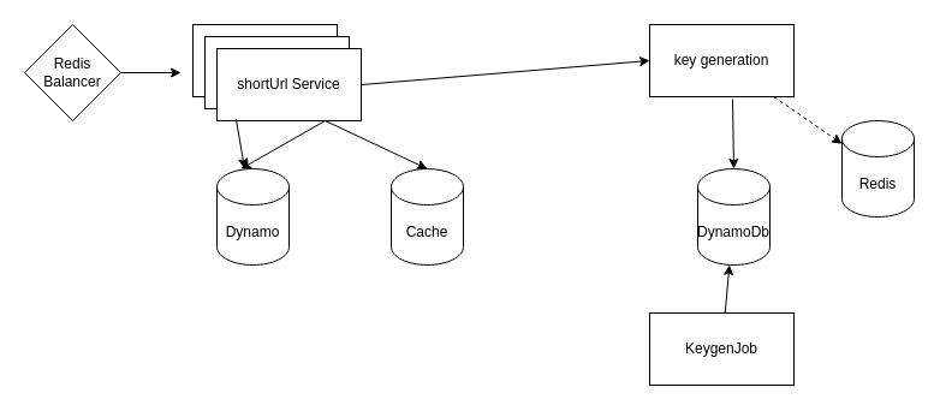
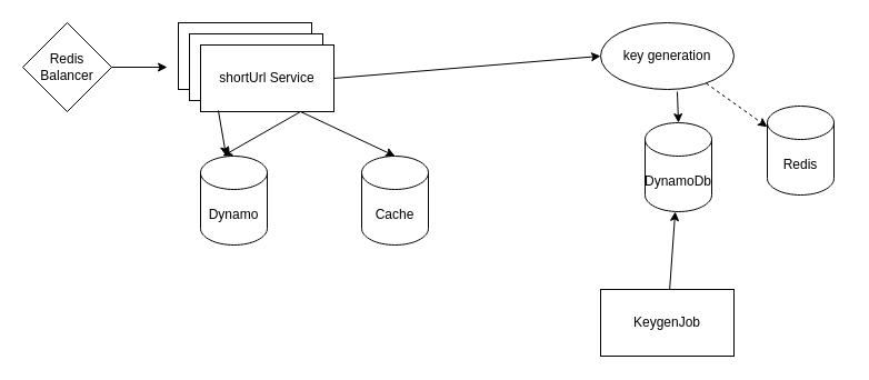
- <mxCell id="5" value="key generation" style="rounded=0;whiteSpace=wrap;html=1;" parent="1" vertex="1"><mxGeometry x="540" y="20" width="120" height="60" as="geometry" /></mxCell>
+ <mxCell id="5" value="key generation" style="ellipse;whiteSpace=wrap;html=1;" parent="1" vertex="1"><mxGeometry x="540" y="20" width="120" height="60" as="geometry" /></mxCell>
- <mxCell id="16" value="Redis" style="shape=cylinder3;whiteSpace=wrap;html=1;boundedLbl=1;backgroundOutline=1;size=15;" parent="1" vertex="1"><mxGeometry x="700" y="100" width="60" height="80" as="geometry" /></mxCell>
+ <mxCell id="16" value="Redis" style="shape=cylinder3;whiteSpace=wrap;html=1;boundedLbl=1;backgroundOutline=1;size=15;" parent="1" vertex="1"><mxGeometry x="690" y="95" width="60" height="80" as="geometry" /></mxCell>
- <mxCell id="6" value="DynamoDb" style="shape=cylinder3;whiteSpace=wrap;html=1;boundedLbl=1;backgroundOutline=1;size=15;" parent="1" vertex="1"><mxGeometry x="580" y="140" width="60" height="80" as="geometry" /></mxCell>
+ <mxCell id="6" value="DynamoDb" style="shape=cylinder3;whiteSpace=wrap;html=1;boundedLbl=1;backgroundOutline=1;size=15;" parent="1" vertex="1"><mxGeometry x="580" y="110" width="60" height="80" as="geometry" /></mxCell>
